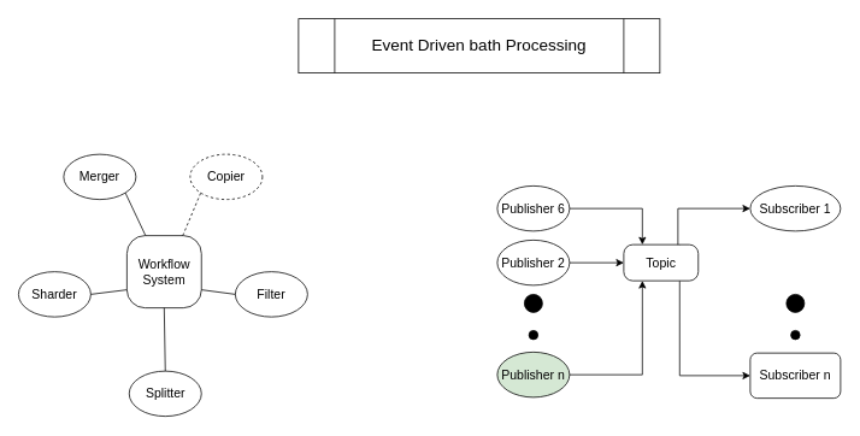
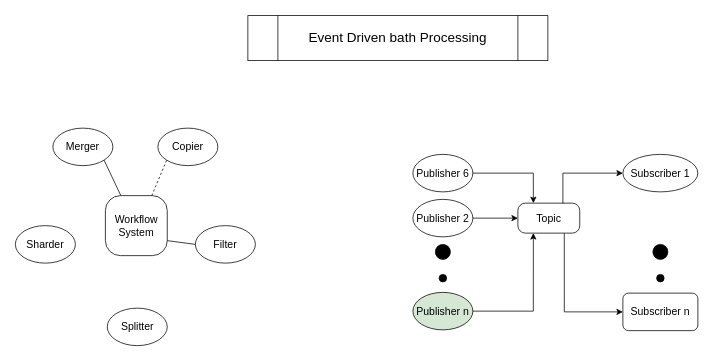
- <mxCell id="3" value="Copier" style="ellipse;whiteSpace=wrap;html=1;fontSize=14;dashed=1;" vertex="1" parent="1"><mxGeometry x="210" y="170" width="80" height="50" as="geometry" /></mxCell>
+ <mxCell id="3" value="Copier" style="ellipse;whiteSpace=wrap;html=1;fontSize=14;" vertex="1" parent="1"><mxGeometry x="210" y="170" width="80" height="50" as="geometry" /></mxCell>
- <mxCell id="11" value="" style="endArrow=none;html=1;rounded=0;fontSize=14;entryX=1;entryY=0.5;entryDx=0;entryDy=0;exitX=0;exitY=0.75;exitDx=0;exitDy=0;" edge="1" parent="1" source="2" target="7"><mxGeometry width="50" height="50" relative="1" as="geometry"><mxPoint x="290" y="330" as="sourcePoint" /><mxPoint x="340" y="280" as="targetPoint" /></mxGeometry></mxCell>
- <mxCell id="12" value="" style="endArrow=none;html=1;rounded=0;fontSize=14;exitX=0.5;exitY=0;exitDx=0;exitDy=0;entryX=0.5;entryY=1;entryDx=0;entryDy=0;" edge="1" parent="1" source="6" target="2"><mxGeometry width="50" height="50" relative="1" as="geometry"><mxPoint x="220" y="380" as="sourcePoint" /><mxPoint x="270" y="330" as="targetPoint" /></mxGeometry></mxCell>
